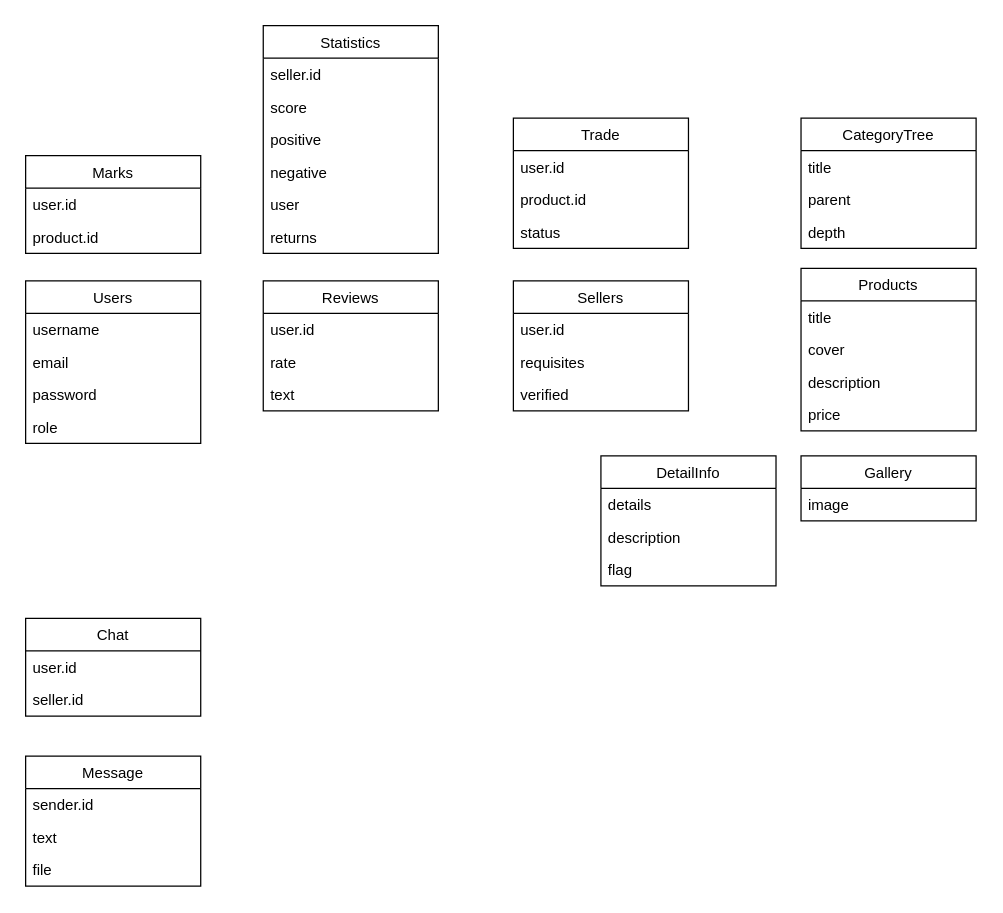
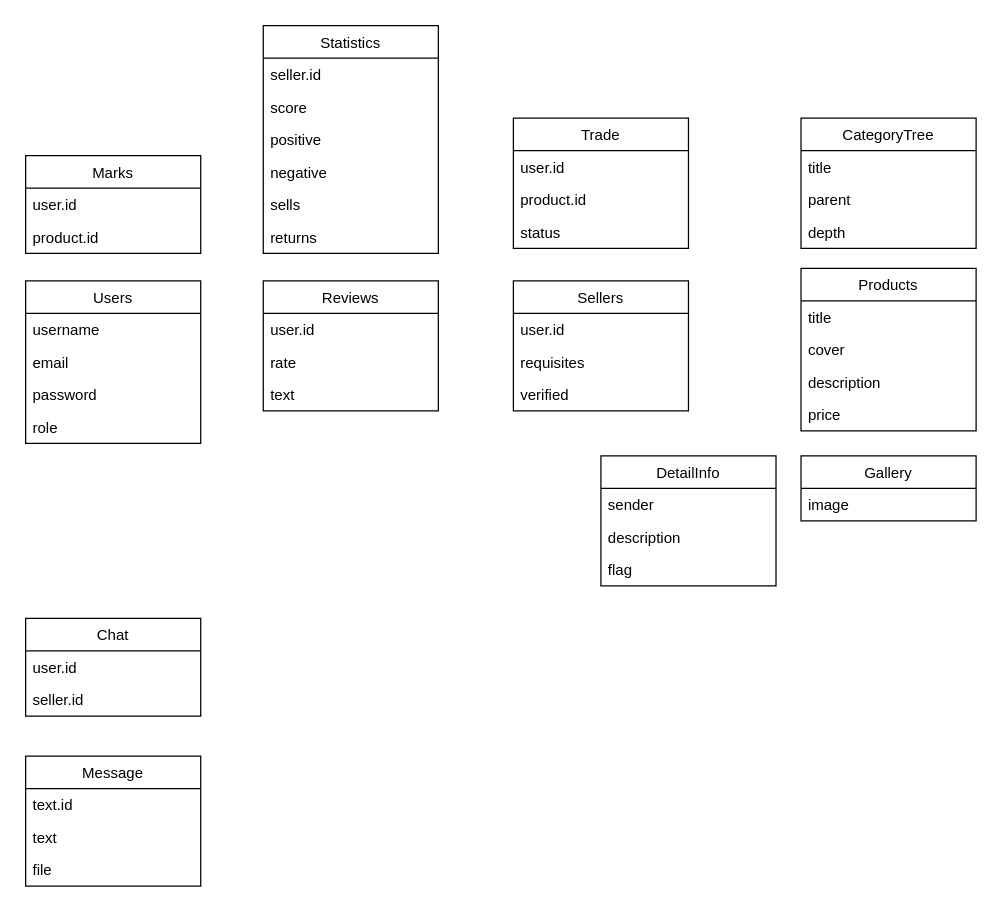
- <mxCell id="45" value="user" style="text;strokeColor=none;fillColor=none;align=left;verticalAlign=top;spacingLeft=4;spacingRight=4;overflow=hidden;rotatable=0;points=[[0,0.5],[1,0.5]];portConstraint=eastwest;" vertex="1" parent="40"><mxGeometry y="130" width="140" height="26" as="geometry" /></mxCell>
+ <mxCell id="45" value="sells" style="text;strokeColor=none;fillColor=none;align=left;verticalAlign=top;spacingLeft=4;spacingRight=4;overflow=hidden;rotatable=0;points=[[0,0.5],[1,0.5]];portConstraint=eastwest;" vertex="1" parent="40"><mxGeometry y="130" width="140" height="26" as="geometry" /></mxCell>
- <mxCell id="35" value="details" style="text;strokeColor=none;fillColor=none;align=left;verticalAlign=top;spacingLeft=4;spacingRight=4;overflow=hidden;rotatable=0;points=[[0,0.5],[1,0.5]];portConstraint=eastwest;" vertex="1" parent="34"><mxGeometry y="26" width="140" height="26" as="geometry" /></mxCell>
+ <mxCell id="35" value="sender" style="text;strokeColor=none;fillColor=none;align=left;verticalAlign=top;spacingLeft=4;spacingRight=4;overflow=hidden;rotatable=0;points=[[0,0.5],[1,0.5]];portConstraint=eastwest;" vertex="1" parent="34"><mxGeometry y="26" width="140" height="26" as="geometry" /></mxCell>
- <mxCell id="15" value="sender.id" style="text;strokeColor=none;fillColor=none;align=left;verticalAlign=top;spacingLeft=4;spacingRight=4;overflow=hidden;rotatable=0;points=[[0,0.5],[1,0.5]];portConstraint=eastwest;" vertex="1" parent="14"><mxGeometry y="26" width="140" height="26" as="geometry" /></mxCell>
+ <mxCell id="15" value="text.id" style="text;strokeColor=none;fillColor=none;align=left;verticalAlign=top;spacingLeft=4;spacingRight=4;overflow=hidden;rotatable=0;points=[[0,0.5],[1,0.5]];portConstraint=eastwest;" vertex="1" parent="14"><mxGeometry y="26" width="140" height="26" as="geometry" /></mxCell>
